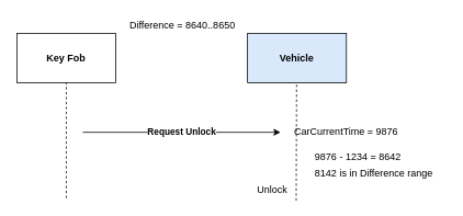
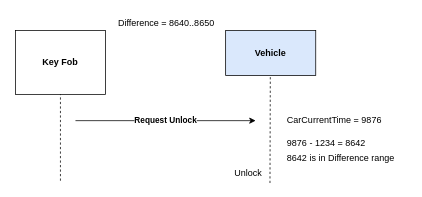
- <mxCell id="2" value="&lt;b&gt;Key Fob&lt;/b&gt;" style="rounded=0;whiteSpace=wrap;html=1;" parent="1" vertex="1"><mxGeometry x="20" y="40" width="120" height="60" as="geometry" /></mxCell>
+ <mxCell id="2" value="&lt;b&gt;Key Fob&lt;/b&gt;" style="rounded=0;whiteSpace=wrap;html=1;" parent="1" vertex="1"><mxGeometry x="20" y="40" width="120" height="85" as="geometry" /></mxCell>
- <mxCell id="8" value="CarCurrentTime = 9876" style="text;html=1;resizable=0;points=[];autosize=1;align=left;verticalAlign=top;spacingTop=-4;" vertex="1" parent="1"><mxGeometry x="355" y="150" width="140" height="20" as="geometry" /></mxCell>
+ <mxCell id="8" value="CarCurrentTime = 9876" style="text;html=1;resizable=0;points=[];autosize=1;align=left;verticalAlign=top;spacingTop=-4;" vertex="1" parent="1"><mxGeometry x="380" y="150" width="140" height="20" as="geometry" /></mxCell>
- <mxCell id="11" value="8142 is in Difference range" style="text;html=1;resizable=0;points=[];autosize=1;align=left;verticalAlign=top;spacingTop=-4;" vertex="1" parent="1"><mxGeometry x="380" y="200" width="160" height="20" as="geometry" /></mxCell>
+ <mxCell id="11" value="8642 is in Difference range" style="text;html=1;resizable=0;points=[];autosize=1;align=left;verticalAlign=top;spacingTop=-4;" vertex="1" parent="1"><mxGeometry x="380" y="200" width="160" height="20" as="geometry" /></mxCell>
